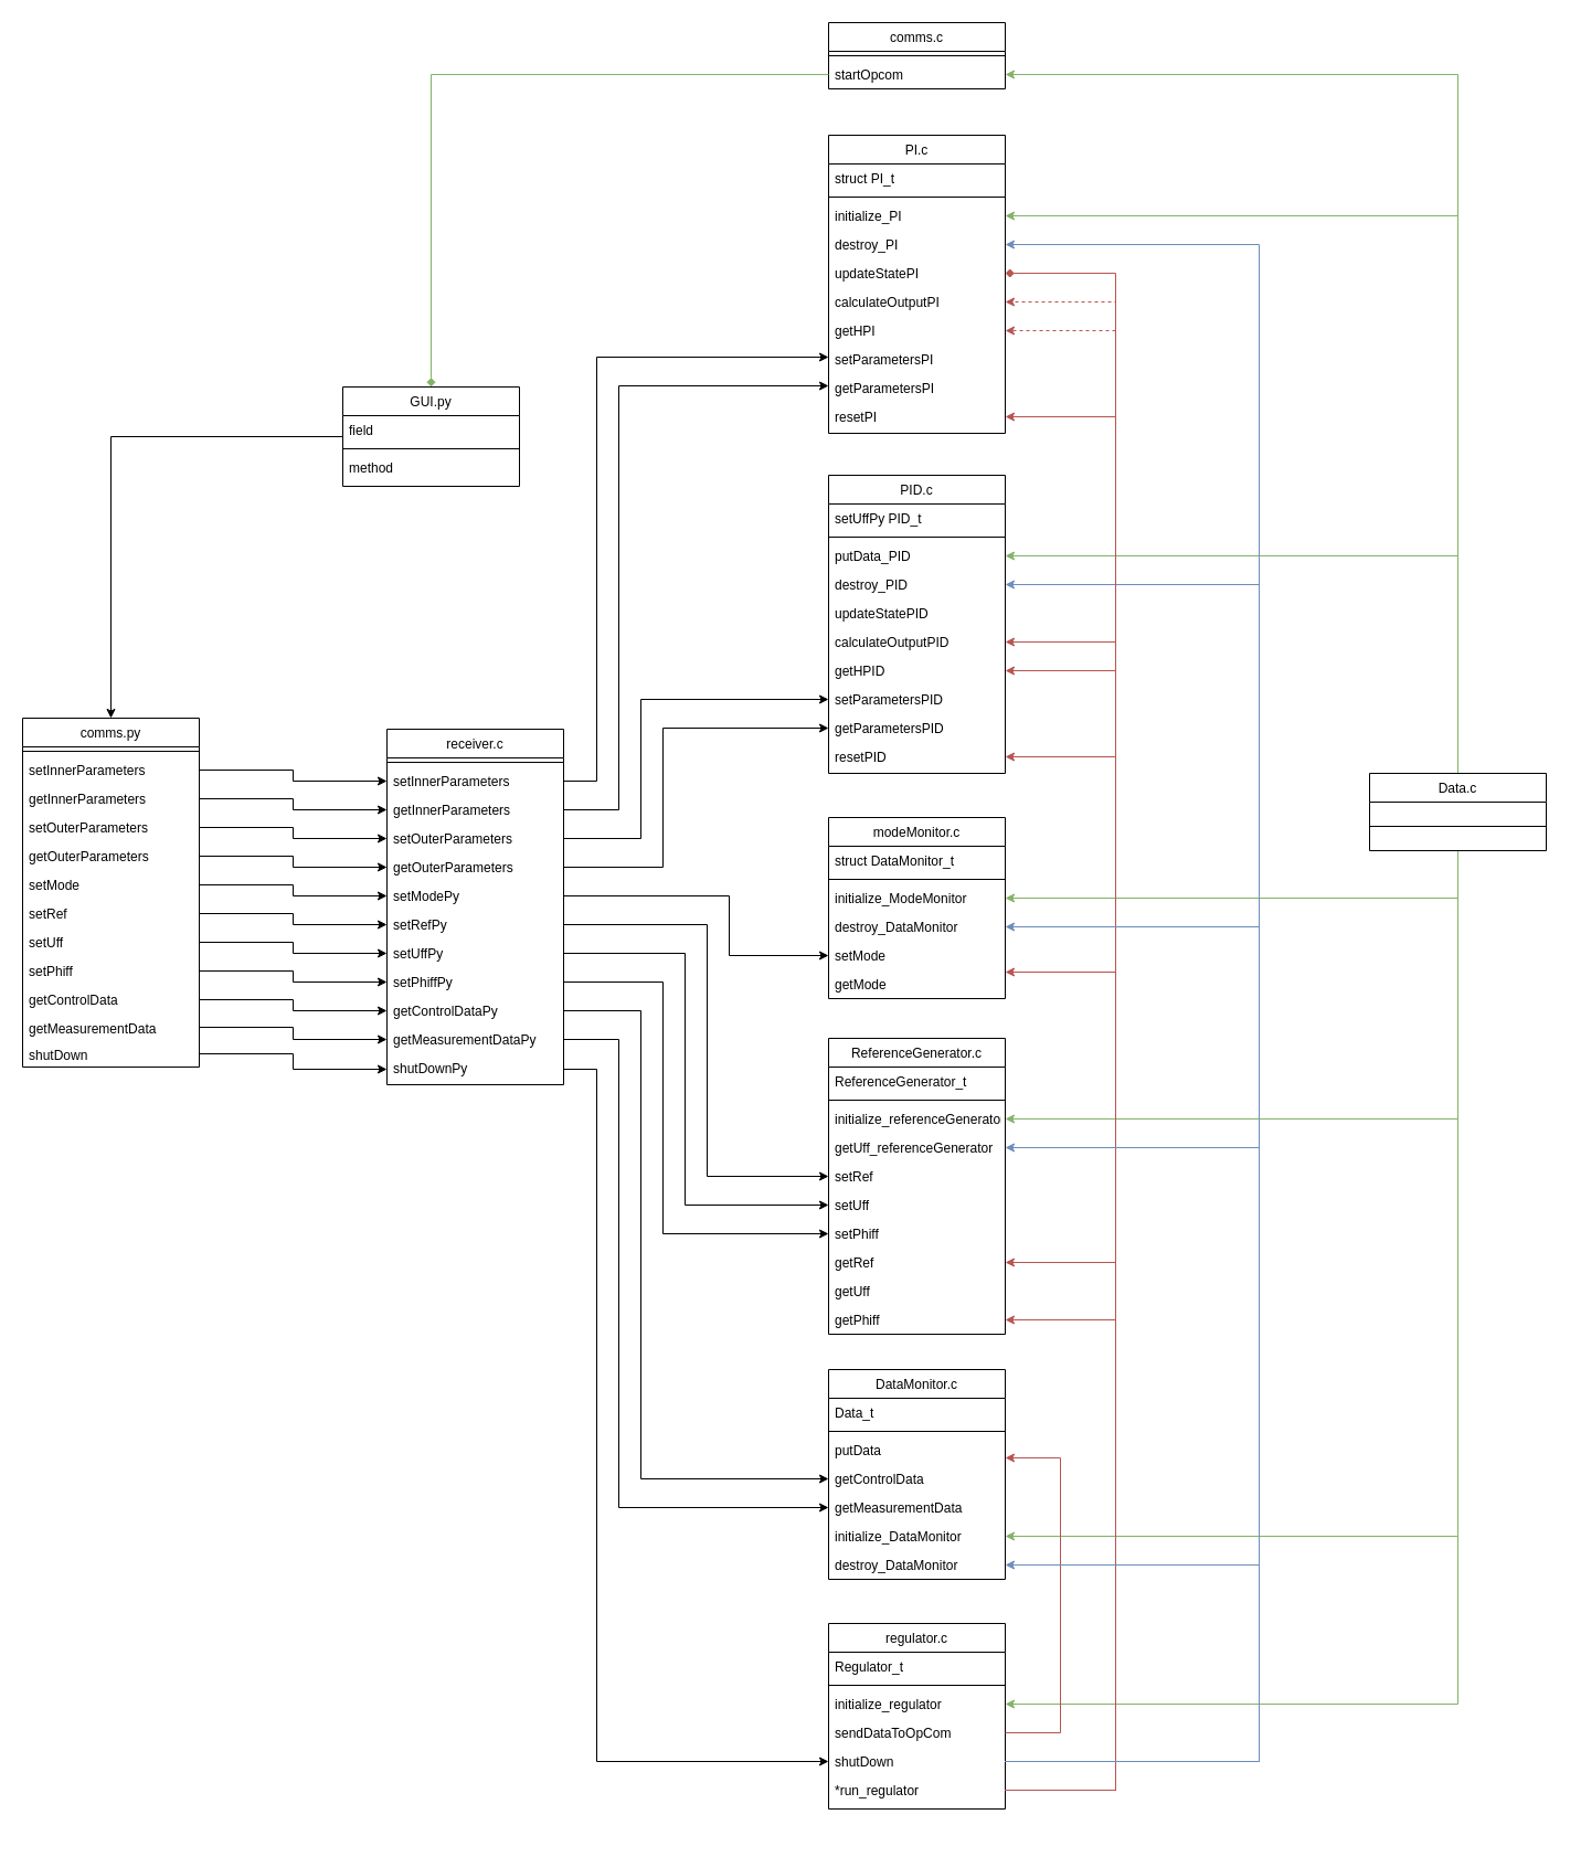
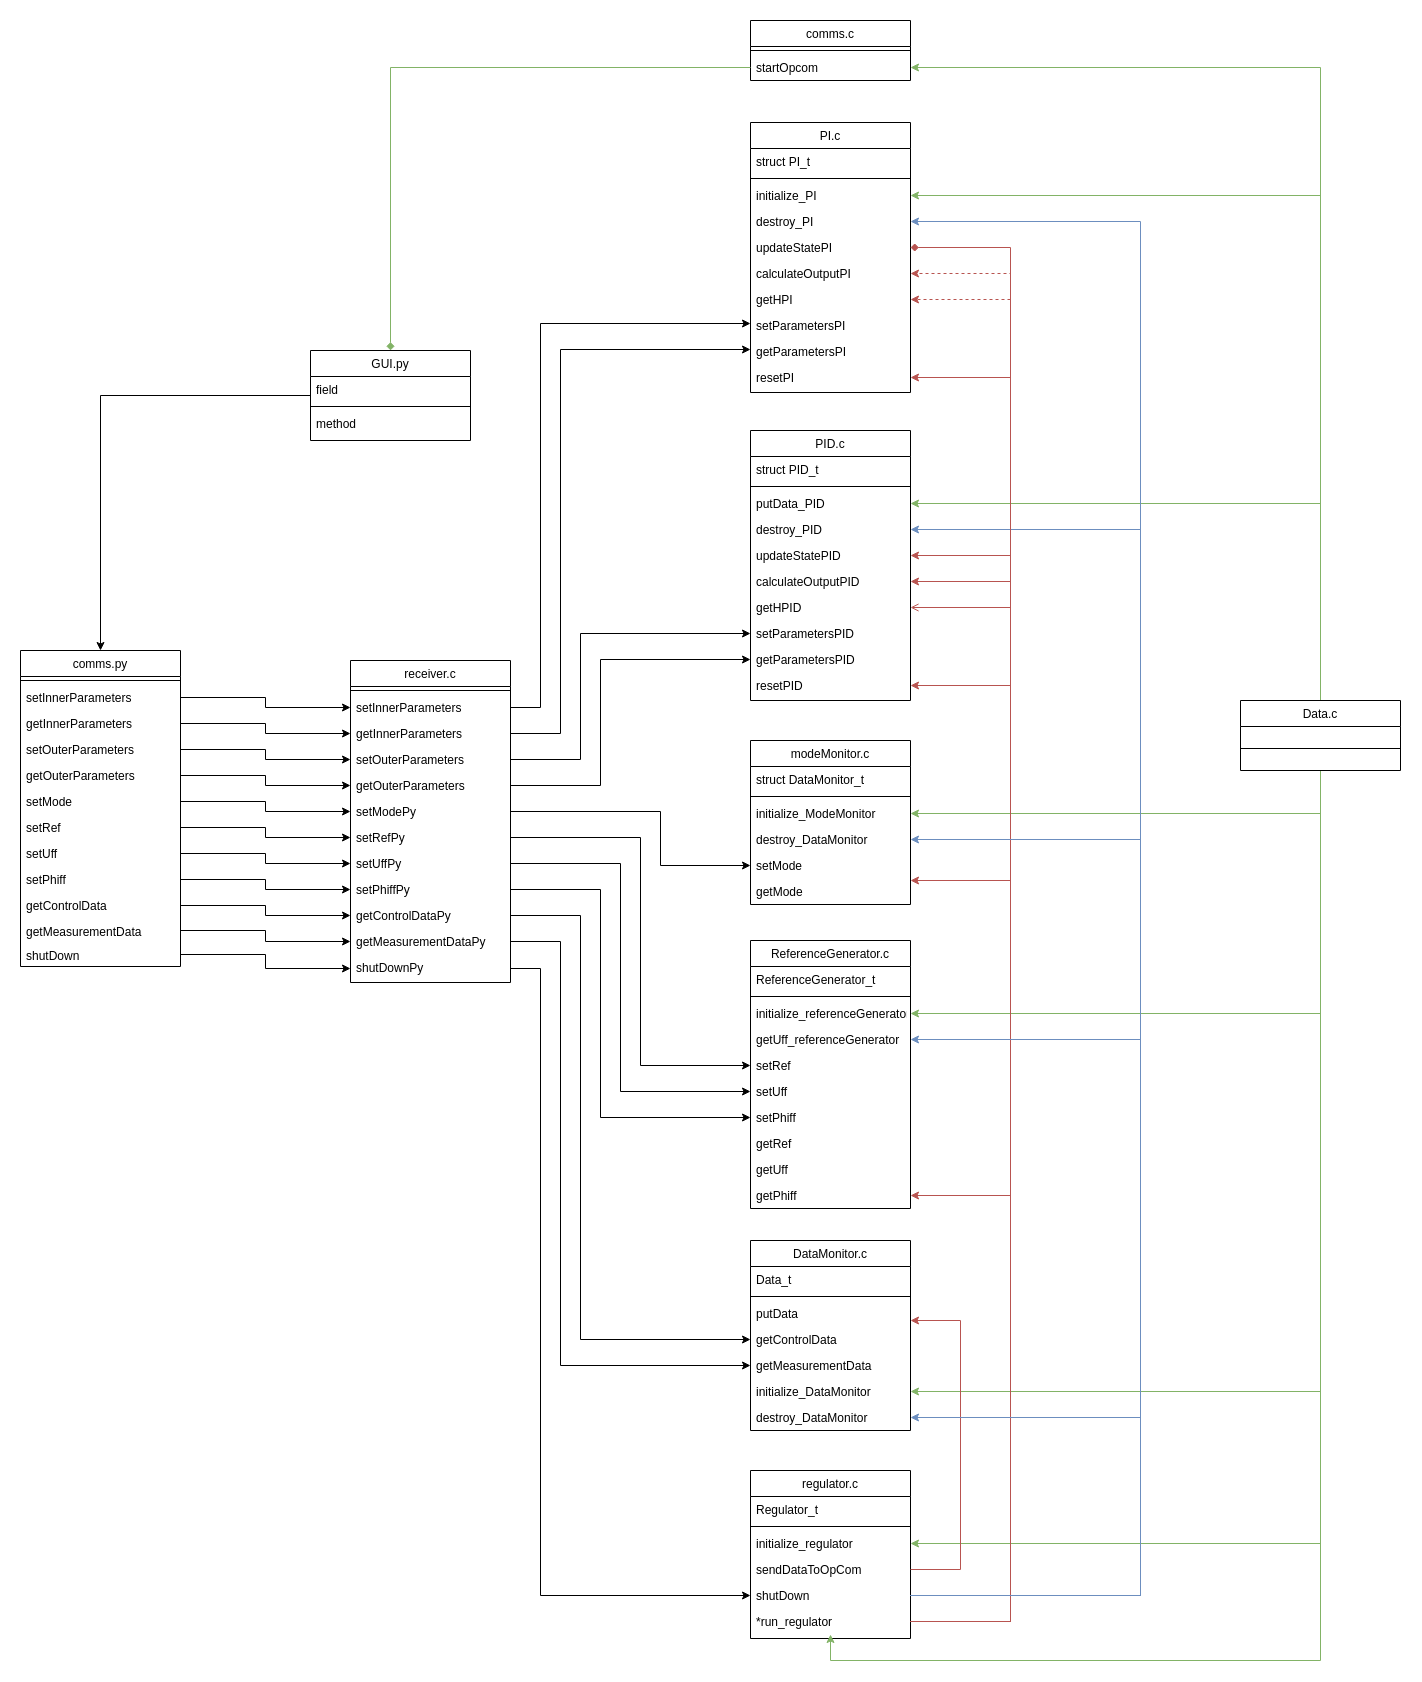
- <mxCell id="45" value="setUffPy PID_t" style="text;align=left;verticalAlign=top;spacingLeft=4;spacingRight=4;overflow=hidden;rotatable=0;points=[[0,0.5],[1,0.5]];portConstraint=eastwest;" parent="44" vertex="1"><mxGeometry y="26" width="160" height="26" as="geometry" /></mxCell>
+ <mxCell id="45" value="struct PID_t" style="text;align=left;verticalAlign=top;spacingLeft=4;spacingRight=4;overflow=hidden;rotatable=0;points=[[0,0.5],[1,0.5]];portConstraint=eastwest;" parent="44" vertex="1"><mxGeometry y="26" width="160" height="26" as="geometry" /></mxCell>
+ <mxCell id="126" style="edgeStyle=orthogonalEdgeStyle;rounded=0;orthogonalLoop=1;jettySize=auto;html=1;fillColor=#f8cecc;strokeColor=#b85450;" edge="1" parent="1" source="79" target="49"><mxGeometry relative="1" as="geometry"><Array as="points"><mxPoint x="1010" y="1621" /><mxPoint x="1010" y="555" /></Array></mxGeometry></mxCell>
- <mxCell id="128" style="edgeStyle=orthogonalEdgeStyle;rounded=0;orthogonalLoop=1;jettySize=auto;html=1;fillColor=#f8cecc;strokeColor=#b85450;" edge="1" parent="1" source="79" target="51"><mxGeometry relative="1" as="geometry"><Array as="points"><mxPoint x="1010" y="1621" /><mxPoint x="1010" y="607" /></Array></mxGeometry></mxCell>
+ <mxCell id="128" style="edgeStyle=orthogonalEdgeStyle;rounded=0;orthogonalLoop=1;jettySize=auto;html=1;fillColor=#f8cecc;strokeColor=#b85450;endArrow=open;" edge="1" parent="1" source="79" target="51"><mxGeometry relative="1" as="geometry"><Array as="points"><mxPoint x="1010" y="1621" /><mxPoint x="1010" y="607" /></Array></mxGeometry></mxCell>
- <mxCell id="131" style="edgeStyle=orthogonalEdgeStyle;rounded=0;orthogonalLoop=1;jettySize=auto;html=1;fillColor=#f8cecc;strokeColor=#b85450;" edge="1" parent="1" source="79" target="70"><mxGeometry relative="1" as="geometry"><Array as="points"><mxPoint x="1010" y="1621" /><mxPoint x="1010" y="1143" /></Array></mxGeometry></mxCell>
+ <mxCell id="87" style="edgeStyle=orthogonalEdgeStyle;rounded=0;orthogonalLoop=1;jettySize=auto;html=1;fillColor=#d5e8d4;strokeColor=#82b366;" parent="1" source="88" target="79" edge="1"><mxGeometry relative="1" as="geometry"><Array as="points"><mxPoint x="1320" y="1660" /><mxPoint x="830" y="1660" /></Array></mxGeometry></mxCell>
